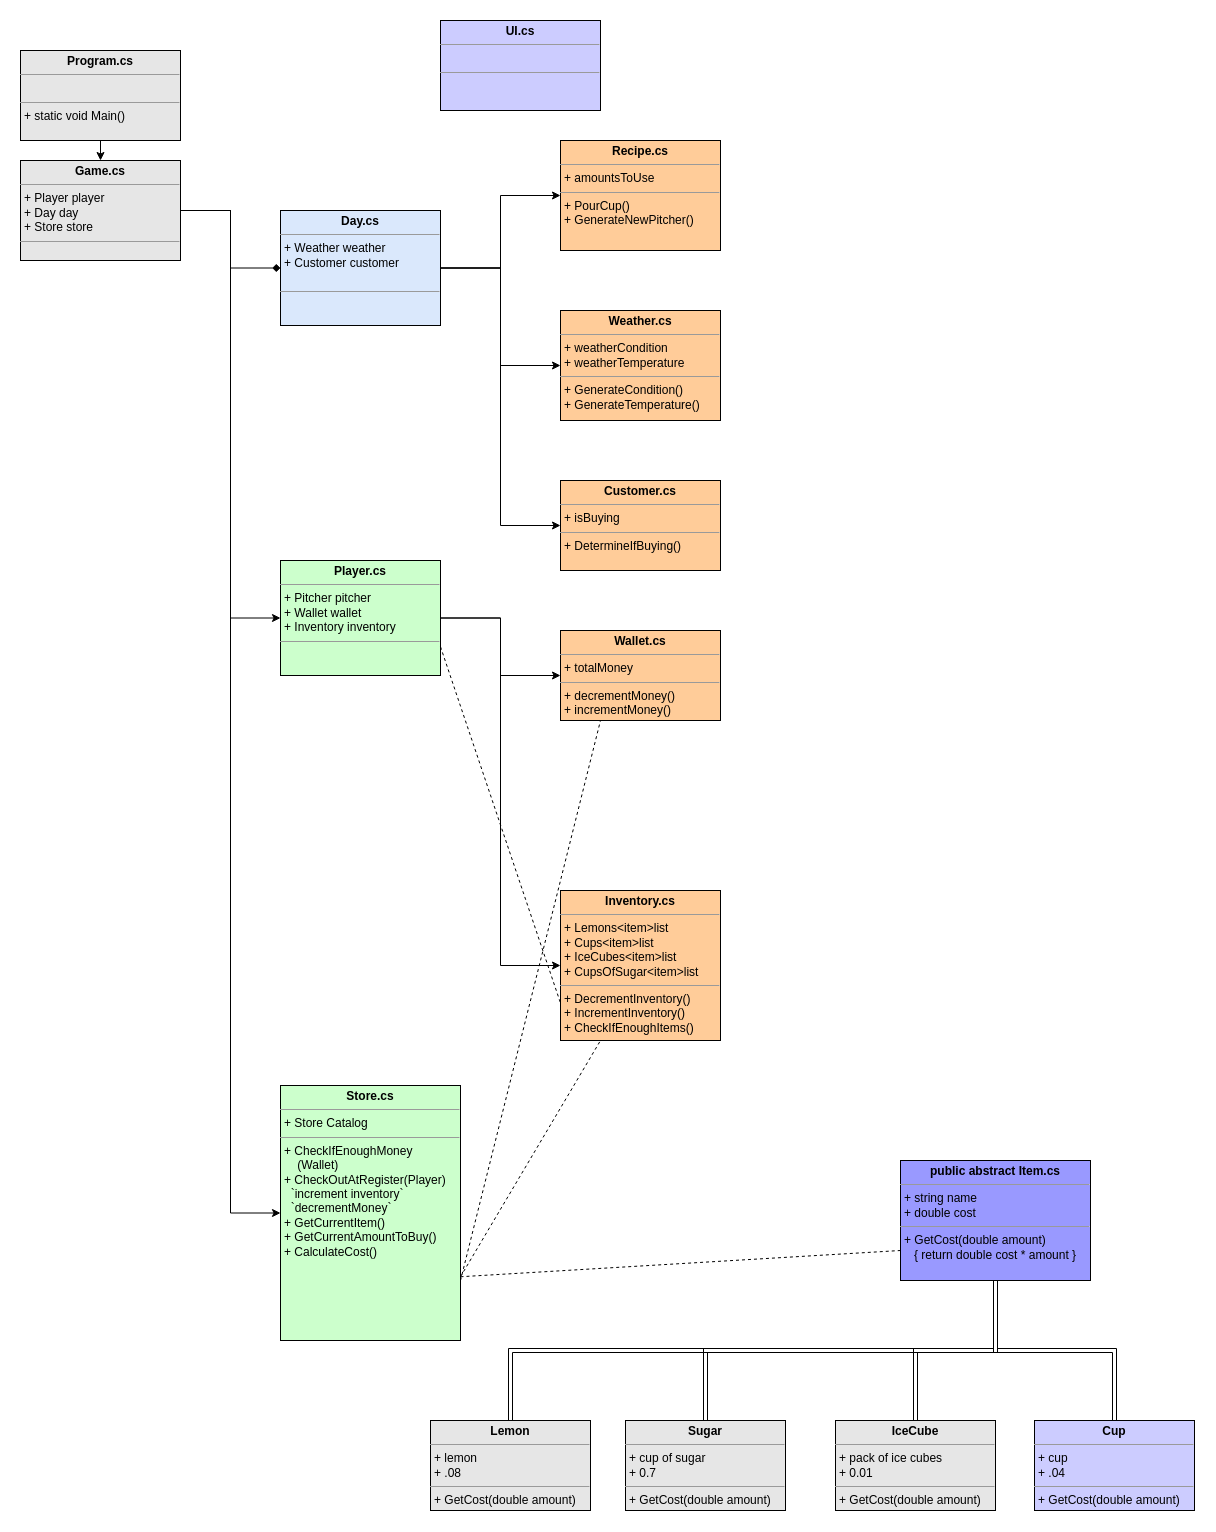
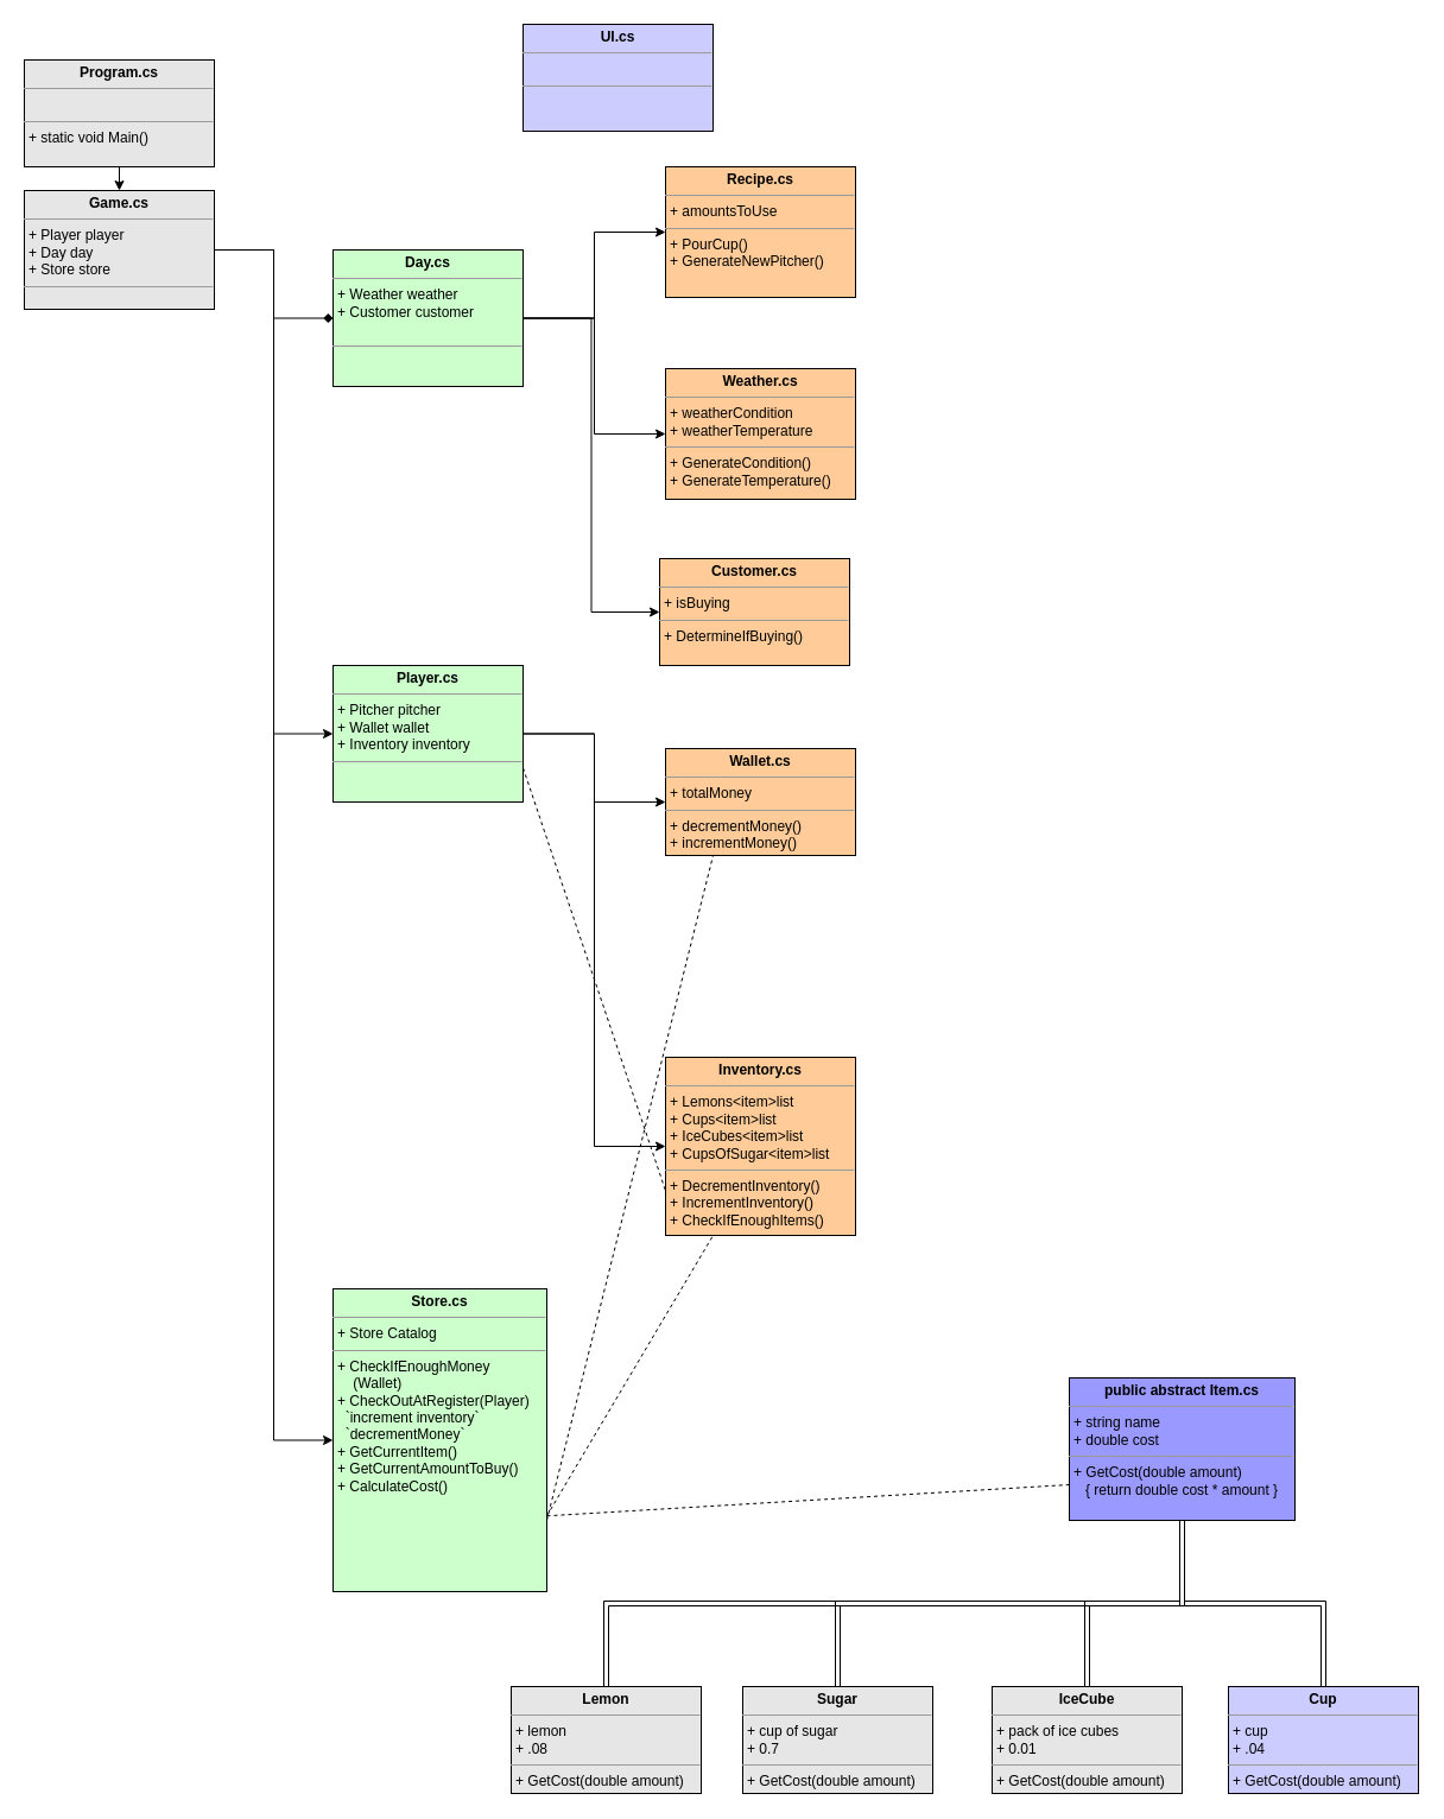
- <mxCell id="11" value="&lt;p style=&quot;margin: 0px ; margin-top: 4px ; text-align: center&quot;&gt;&lt;b&gt;Day.cs&lt;/b&gt;&lt;/p&gt;&lt;hr size=&quot;1&quot;&gt;&lt;p style=&quot;margin: 0px ; margin-left: 4px&quot;&gt;+ Weather weather&lt;/p&gt;&lt;p style=&quot;margin: 0px ; margin-left: 4px&quot;&gt;+ Customer customer&lt;/p&gt;&lt;p style=&quot;margin: 0px ; margin-left: 4px&quot;&gt;&lt;br&gt;&lt;/p&gt;&lt;hr size=&quot;1&quot;&gt;&lt;p style=&quot;margin: 0px ; margin-left: 4px&quot;&gt;&lt;br&gt;&lt;/p&gt;" style="verticalAlign=top;align=left;overflow=fill;fontSize=12;fontFamily=Helvetica;html=1;fillColor=#dae8fc;" parent="1" vertex="1"><mxGeometry x="280" y="210" width="160" height="115" as="geometry" /></mxCell>
+ <mxCell id="11" value="&lt;p style=&quot;margin: 0px ; margin-top: 4px ; text-align: center&quot;&gt;&lt;b&gt;Day.cs&lt;/b&gt;&lt;/p&gt;&lt;hr size=&quot;1&quot;&gt;&lt;p style=&quot;margin: 0px ; margin-left: 4px&quot;&gt;+ Weather weather&lt;/p&gt;&lt;p style=&quot;margin: 0px ; margin-left: 4px&quot;&gt;+ Customer customer&lt;/p&gt;&lt;p style=&quot;margin: 0px ; margin-left: 4px&quot;&gt;&lt;br&gt;&lt;/p&gt;&lt;hr size=&quot;1&quot;&gt;&lt;p style=&quot;margin: 0px ; margin-left: 4px&quot;&gt;&lt;br&gt;&lt;/p&gt;" style="verticalAlign=top;align=left;overflow=fill;fontSize=12;fontFamily=Helvetica;html=1;fillColor=#CCFFCC;" parent="1" vertex="1"><mxGeometry x="280" y="210" width="160" height="115" as="geometry" /></mxCell>
- <mxCell id="13" value="&lt;p style=&quot;margin: 0px ; margin-top: 4px ; text-align: center&quot;&gt;&lt;b&gt;Customer.cs&lt;/b&gt;&lt;/p&gt;&lt;hr size=&quot;1&quot;&gt;&lt;p style=&quot;margin: 0px ; margin-left: 4px&quot;&gt;+ isBuying&lt;/p&gt;&lt;hr size=&quot;1&quot;&gt;&lt;p style=&quot;margin: 0px ; margin-left: 4px&quot;&gt;+ DetermineIfBuying()&lt;/p&gt;" style="verticalAlign=top;align=left;overflow=fill;fontSize=12;fontFamily=Helvetica;html=1;fillColor=#FFCC99;" parent="1" vertex="1"><mxGeometry x="560" y="480" width="160" height="90" as="geometry" /></mxCell>
+ <mxCell id="13" value="&lt;p style=&quot;margin: 0px ; margin-top: 4px ; text-align: center&quot;&gt;&lt;b&gt;Customer.cs&lt;/b&gt;&lt;/p&gt;&lt;hr size=&quot;1&quot;&gt;&lt;p style=&quot;margin: 0px ; margin-left: 4px&quot;&gt;+ isBuying&lt;/p&gt;&lt;hr size=&quot;1&quot;&gt;&lt;p style=&quot;margin: 0px ; margin-left: 4px&quot;&gt;+ DetermineIfBuying()&lt;/p&gt;" style="verticalAlign=top;align=left;overflow=fill;fontSize=12;fontFamily=Helvetica;html=1;fillColor=#FFCC99;" parent="1" vertex="1"><mxGeometry x="555" y="470" width="160" height="90" as="geometry" /></mxCell>
